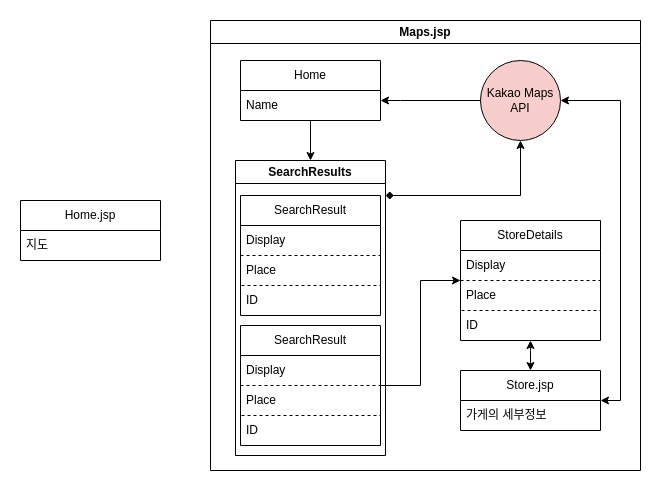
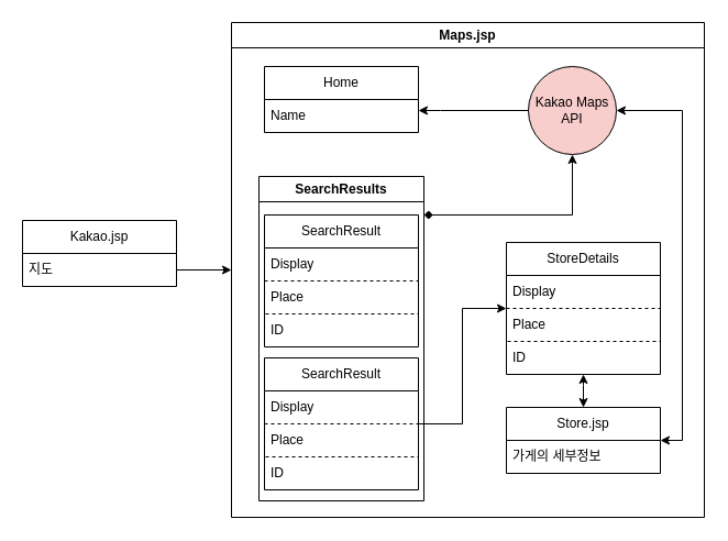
- <mxCell id="7" style="edgeStyle=orthogonalEdgeStyle;rounded=0;html=1;startArrow=none;startFill=0;" edge="1" parent="4" source="8" target="11"><mxGeometry relative="1" as="geometry" /></mxCell>
- <mxCell id="2" value="&lt;div&gt;Home.jsp&lt;/div&gt;" style="swimlane;fontStyle=0;childLayout=stackLayout;horizontal=1;startSize=30;horizontalStack=0;resizeParent=1;resizeParentMax=0;resizeLast=0;collapsible=1;marginBottom=0;whiteSpace=wrap;html=1;" parent="1" vertex="1"><mxGeometry x="20" y="200" width="140" height="60" as="geometry"><mxRectangle x="430" y="270" width="90" height="30" as="alternateBounds" /></mxGeometry></mxCell>
+ <mxCell id="2" value="&lt;div&gt;Kakao.jsp&lt;/div&gt;" style="swimlane;fontStyle=0;childLayout=stackLayout;horizontal=1;startSize=30;horizontalStack=0;resizeParent=1;resizeParentMax=0;resizeLast=0;collapsible=1;marginBottom=0;whiteSpace=wrap;html=1;" parent="1" vertex="1"><mxGeometry x="20" y="200" width="140" height="60" as="geometry"><mxRectangle x="430" y="270" width="90" height="30" as="alternateBounds" /></mxGeometry></mxCell>
+ <mxCell id="29" style="edgeStyle=orthogonalEdgeStyle;rounded=0;orthogonalLoop=1;jettySize=auto;html=1;" parent="1" source="3" target="4" edge="1"><mxGeometry relative="1" as="geometry" /></mxCell>
